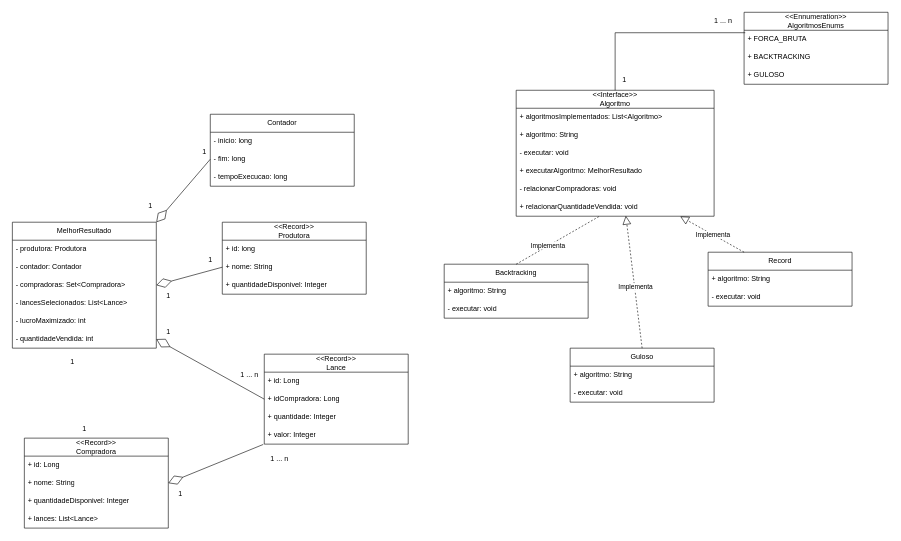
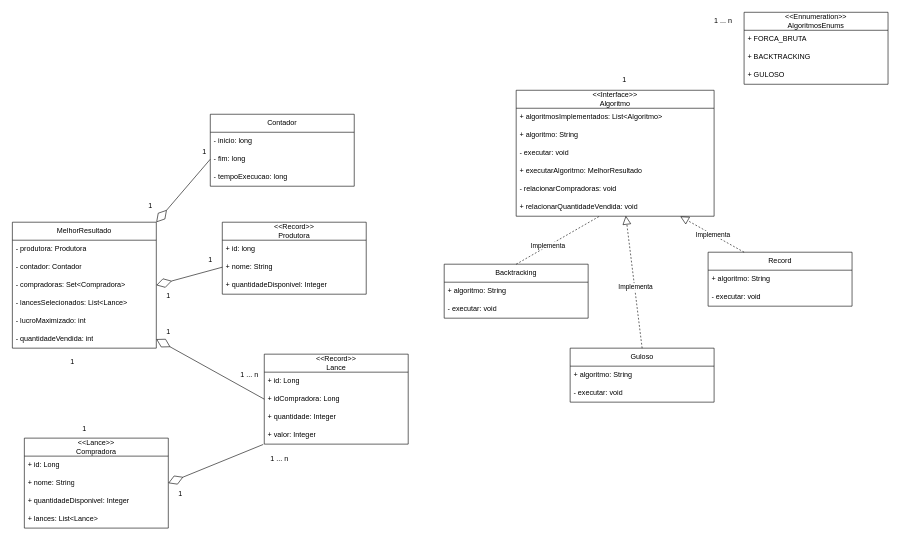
- <mxCell id="57" value="" style="endArrow=none;html=1;edgeStyle=orthogonalEdgeStyle;rounded=0;exitX=0.5;exitY=0;exitDx=0;exitDy=0;entryX=0.008;entryY=0.135;entryDx=0;entryDy=0;entryPerimeter=0;" edge="1" parent="1" source="31" target="28"><mxGeometry relative="1" as="geometry"><mxPoint x="1010" y="100" as="sourcePoint" /><mxPoint x="1170" y="100" as="targetPoint" /></mxGeometry></mxCell>
- <mxCell id="2" value="&lt;div&gt;&amp;lt;&amp;lt;Record&amp;gt;&amp;gt;&lt;br&gt;&lt;/div&gt;Compradora" style="swimlane;fontStyle=0;childLayout=stackLayout;horizontal=1;startSize=30;horizontalStack=0;resizeParent=1;resizeParentMax=0;resizeLast=0;collapsible=1;marginBottom=0;whiteSpace=wrap;html=1;" vertex="1" parent="1"><mxGeometry x="40" y="730" width="240" height="150" as="geometry" /></mxCell>
+ <mxCell id="2" value="&lt;div&gt;&amp;lt;&amp;lt;Lance&amp;gt;&amp;gt;&lt;br&gt;&lt;/div&gt;Compradora" style="swimlane;fontStyle=0;childLayout=stackLayout;horizontal=1;startSize=30;horizontalStack=0;resizeParent=1;resizeParentMax=0;resizeLast=0;collapsible=1;marginBottom=0;whiteSpace=wrap;html=1;" vertex="1" parent="1"><mxGeometry x="40" y="730" width="240" height="150" as="geometry" /></mxCell>
